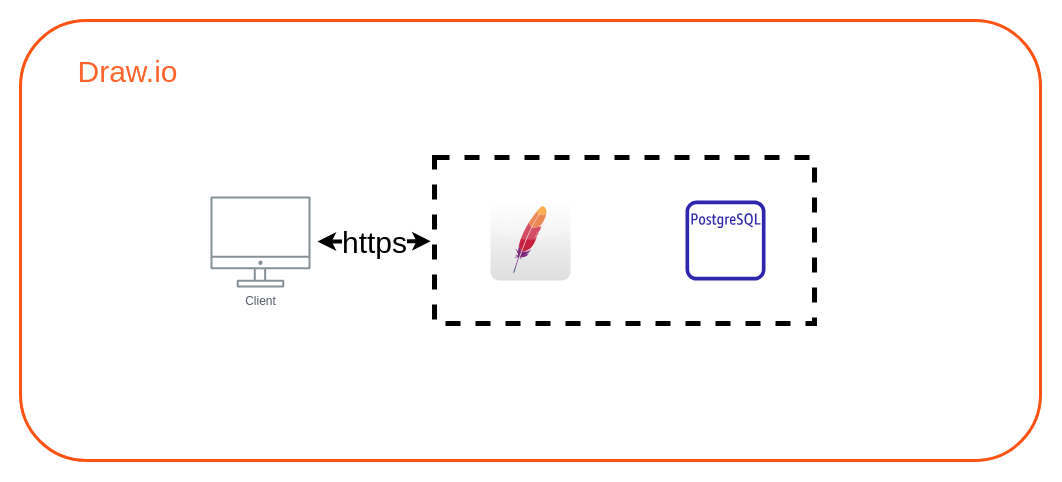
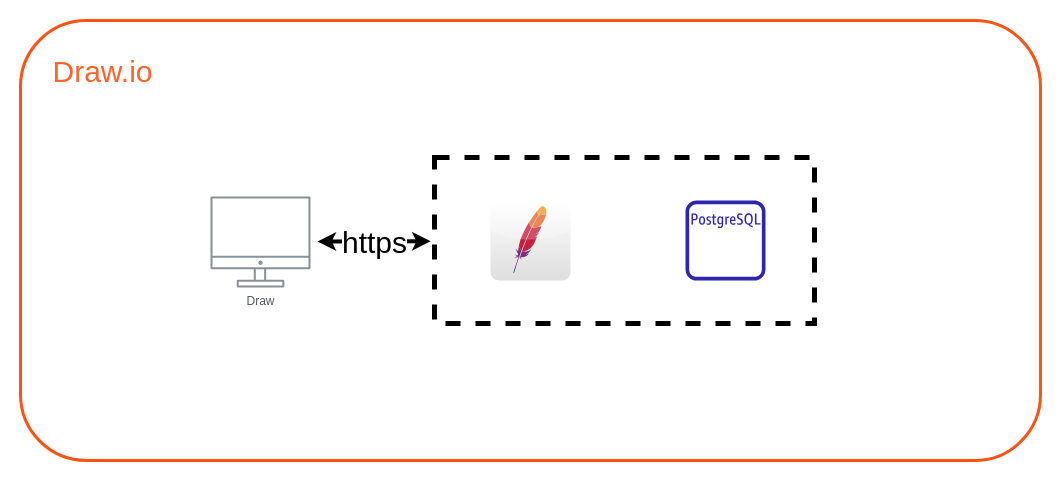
- <mxCell id="10" value="&lt;font color=&quot;#FF642B&quot;&gt;Draw.io&lt;/font&gt;" style="text;html=1;align=center;verticalAlign=middle;resizable=0;points=[];autosize=1;strokeColor=none;fillColor=none;fontSize=30;" parent="1" vertex="1"><mxGeometry x="67" y="46" width="120" height="50" as="geometry" /></mxCell>
+ <mxCell id="10" value="&lt;font color=&quot;#FF642B&quot;&gt;Draw.io&lt;/font&gt;" style="text;html=1;align=center;verticalAlign=middle;resizable=0;points=[];autosize=1;strokeColor=none;fillColor=none;fontSize=30;" parent="1" vertex="1"><mxGeometry x="42" y="46" width="120" height="50" as="geometry" /></mxCell>
- <mxCell id="2" value="&lt;div&gt;Client&lt;/div&gt;&lt;div&gt;&lt;br&gt;&lt;/div&gt;" style="outlineConnect=0;gradientColor=none;fontColor=#545B64;strokeColor=none;fillColor=#879196;dashed=0;verticalLabelPosition=bottom;verticalAlign=top;align=center;html=1;fontSize=12;fontStyle=0;aspect=fixed;shape=mxgraph.aws4.illustration_desktop;pointerEvents=1;labelBackgroundColor=#ffffff;" parent="1" vertex="1"><mxGeometry x="210" y="196" width="100" height="91" as="geometry" /></mxCell>
+ <mxCell id="2" value="&lt;div&gt;Draw&lt;/div&gt;&lt;div&gt;&lt;br&gt;&lt;/div&gt;" style="outlineConnect=0;gradientColor=none;fontColor=#545B64;strokeColor=none;fillColor=#879196;dashed=0;verticalLabelPosition=bottom;verticalAlign=top;align=center;html=1;fontSize=12;fontStyle=0;aspect=fixed;shape=mxgraph.aws4.illustration_desktop;pointerEvents=1;labelBackgroundColor=#ffffff;" parent="1" vertex="1"><mxGeometry x="210" y="196" width="100" height="91" as="geometry" /></mxCell>
